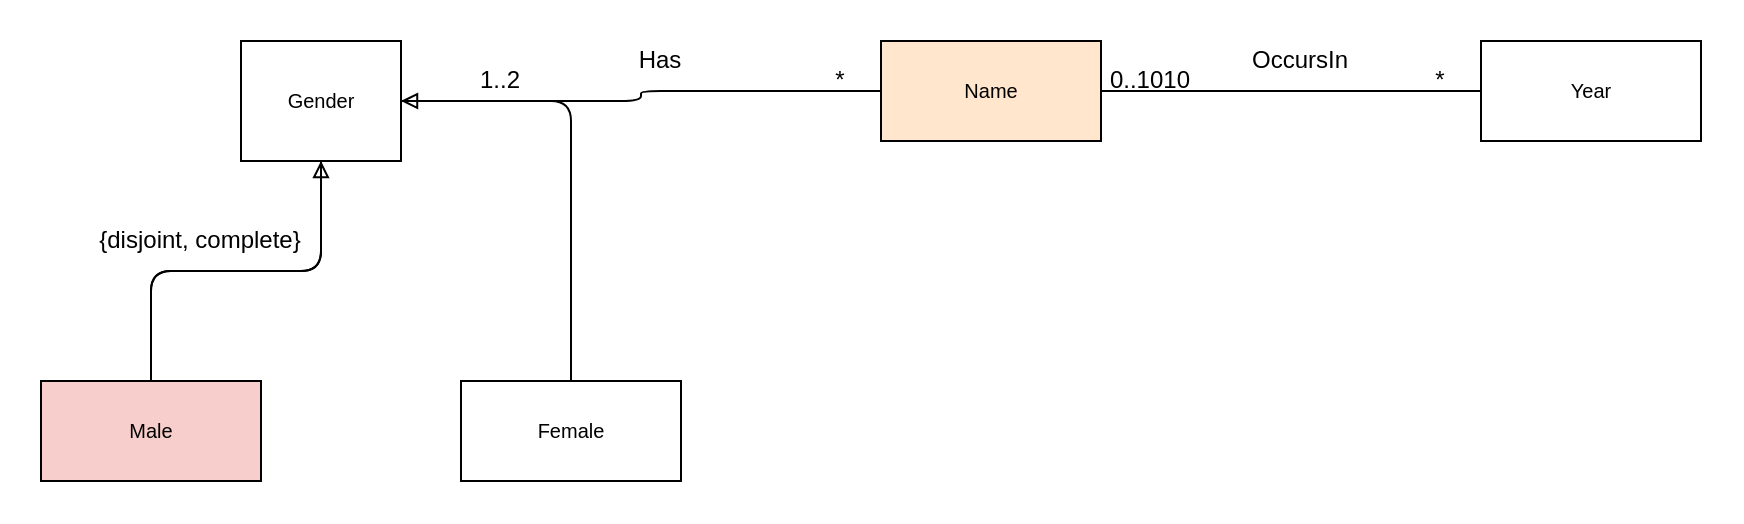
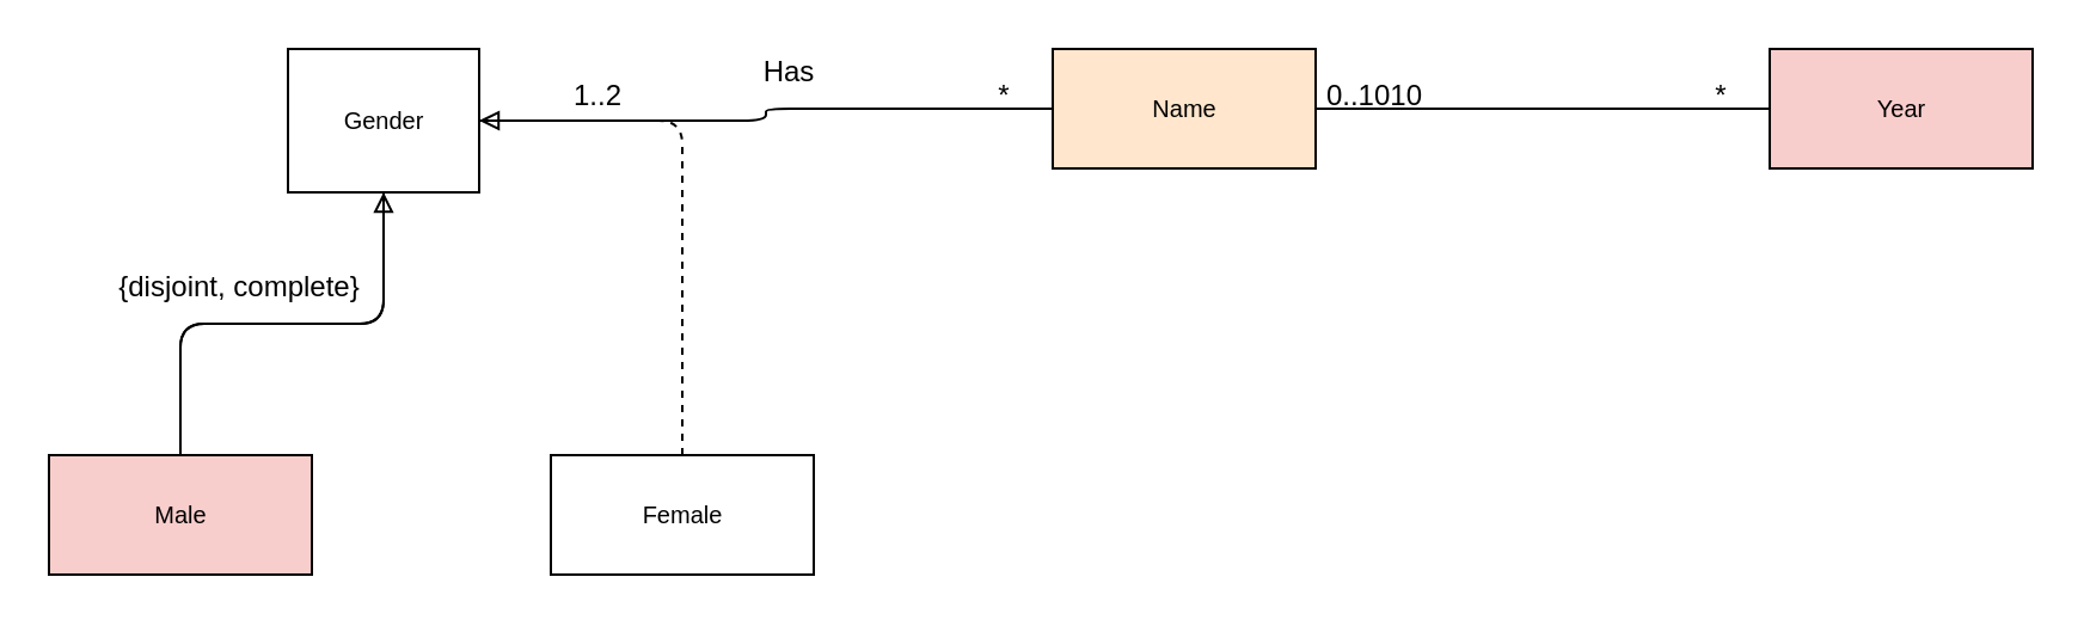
- <mxCell id="16" value="OccursIn" style="text;html=1;strokeColor=none;fillColor=none;align=center;verticalAlign=middle;whiteSpace=wrap;rounded=0;" parent="1" vertex="1"><mxGeometry x="630" y="20" width="40" height="20" as="geometry" /></mxCell>
- <mxCell id="9" value="Year" style="html=1;fontSize=10;" parent="1" vertex="1"><mxGeometry x="740" y="20" width="110" height="50" as="geometry" /></mxCell>
+ <mxCell id="9" value="Year" style="html=1;fontSize=10;fillColor=#f8cecc;" parent="1" vertex="1"><mxGeometry x="740" y="20" width="110" height="50" as="geometry" /></mxCell>
- <mxCell id="5" value="" style="edgeStyle=orthogonalEdgeStyle;rounded=1;orthogonalLoop=1;jettySize=auto;html=1;startArrow=block;startFill=0;startSize=6;endArrow=none;endFill=0;strokeColor=#000000;strokeWidth=1;fontSize=10;" parent="1" source="6" target="11" edge="1"><mxGeometry relative="1" as="geometry" /></mxCell>
+ <mxCell id="5" value="" style="edgeStyle=orthogonalEdgeStyle;rounded=1;orthogonalLoop=1;jettySize=auto;html=1;startArrow=block;startFill=0;startSize=6;endArrow=none;endFill=0;strokeColor=#000000;strokeWidth=1;fontSize=10;dashed=1;" parent="1" source="6" target="11" edge="1"><mxGeometry relative="1" as="geometry" /></mxCell>
